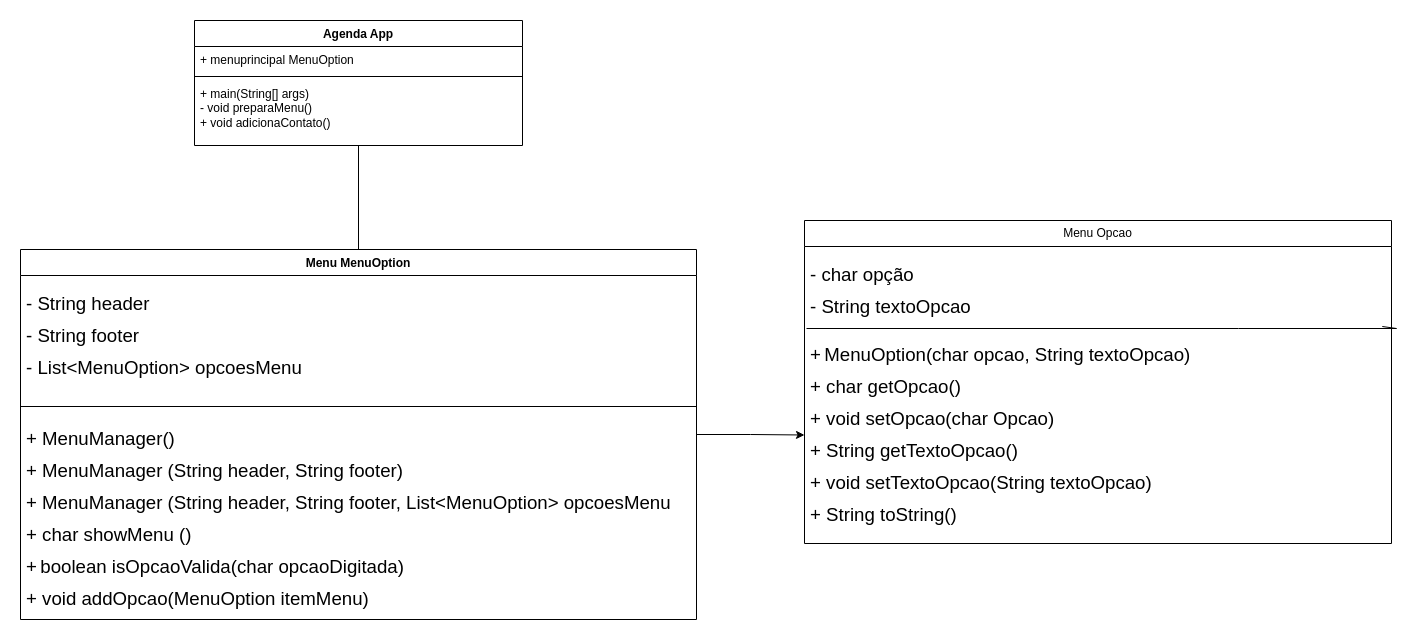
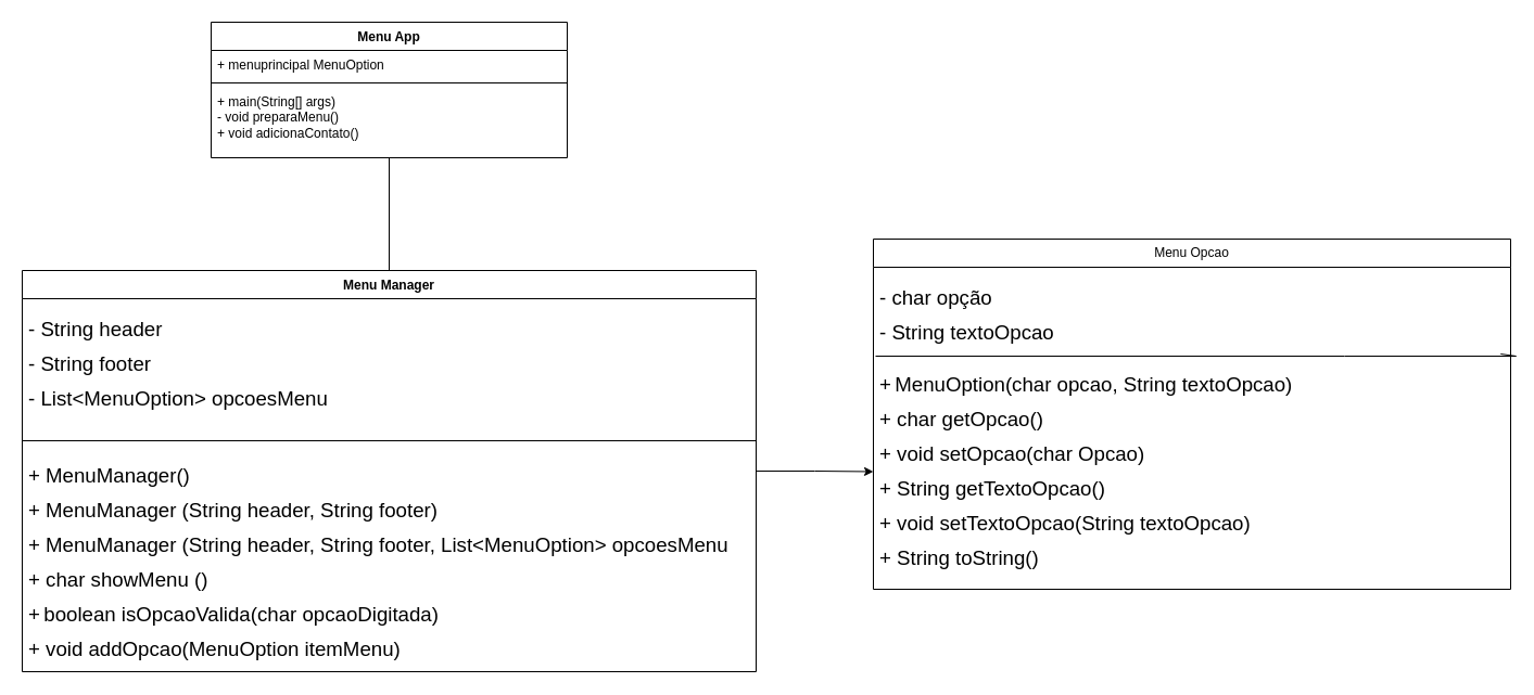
- <mxCell id="3" value="Agenda App" style="swimlane;fontStyle=1;align=center;verticalAlign=top;childLayout=stackLayout;horizontal=1;startSize=26;horizontalStack=0;resizeParent=1;resizeParentMax=0;resizeLast=0;collapsible=1;marginBottom=0;whiteSpace=wrap;html=1;" parent="1" vertex="1"><mxGeometry x="194" y="20" width="328" height="125" as="geometry" /></mxCell>
+ <mxCell id="3" value="Menu App" style="swimlane;fontStyle=1;align=center;verticalAlign=top;childLayout=stackLayout;horizontal=1;startSize=26;horizontalStack=0;resizeParent=1;resizeParentMax=0;resizeLast=0;collapsible=1;marginBottom=0;whiteSpace=wrap;html=1;" parent="1" vertex="1"><mxGeometry x="194" y="20" width="328" height="125" as="geometry" /></mxCell>
- <mxCell id="8" value="Menu MenuOption" style="swimlane;fontStyle=1;align=center;verticalAlign=top;childLayout=stackLayout;horizontal=1;startSize=26;horizontalStack=0;resizeParent=1;resizeParentMax=0;resizeLast=0;collapsible=1;marginBottom=0;whiteSpace=wrap;html=1;" parent="1" vertex="1"><mxGeometry x="20" y="249" width="676" height="370" as="geometry" /></mxCell>
+ <mxCell id="8" value="Menu Manager" style="swimlane;fontStyle=1;align=center;verticalAlign=top;childLayout=stackLayout;horizontal=1;startSize=26;horizontalStack=0;resizeParent=1;resizeParentMax=0;resizeLast=0;collapsible=1;marginBottom=0;whiteSpace=wrap;html=1;" parent="1" vertex="1"><mxGeometry x="20" y="249" width="676" height="370" as="geometry" /></mxCell>
